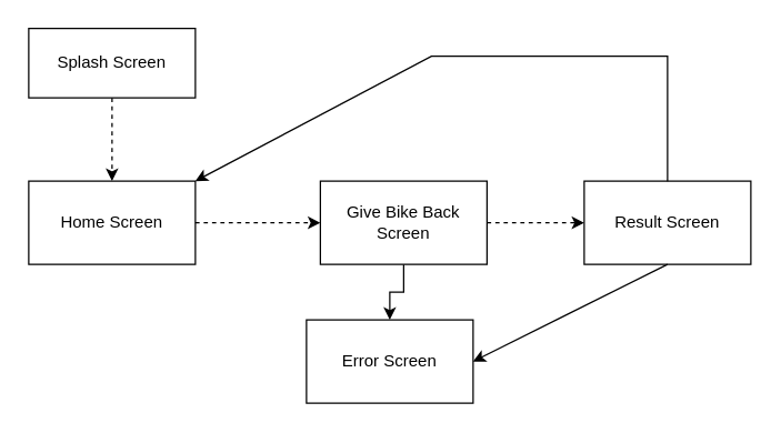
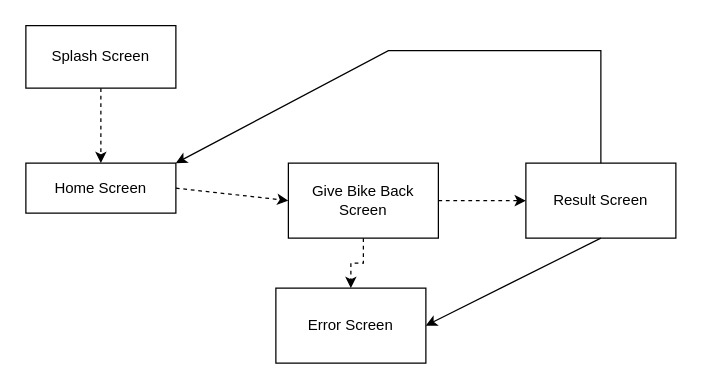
- <mxCell id="3" value="Home Screen" style="rounded=0;whiteSpace=wrap;html=1;fillColor=default;strokeColor=default;fontColor=default;" vertex="1" parent="1"><mxGeometry x="20" y="130" width="120" height="60" as="geometry" /></mxCell>
+ <mxCell id="3" value="Home Screen" style="rounded=0;whiteSpace=wrap;html=1;fillColor=default;strokeColor=default;fontColor=default;" vertex="1" parent="1"><mxGeometry x="20" y="130" width="120" height="40" as="geometry" /></mxCell>
- <mxCell id="4" value="" style="edgeStyle=orthogonalEdgeStyle;rounded=0;orthogonalLoop=1;jettySize=auto;html=1;labelBackgroundColor=default;fontColor=default;strokeColor=default;" edge="1" parent="1" source="5" target="8"><mxGeometry relative="1" as="geometry" /></mxCell>
+ <mxCell id="4" value="" style="edgeStyle=orthogonalEdgeStyle;rounded=0;orthogonalLoop=1;jettySize=auto;html=1;labelBackgroundColor=default;fontColor=default;strokeColor=default;dashed=1;" edge="1" parent="1" source="5" target="8"><mxGeometry relative="1" as="geometry" /></mxCell>
